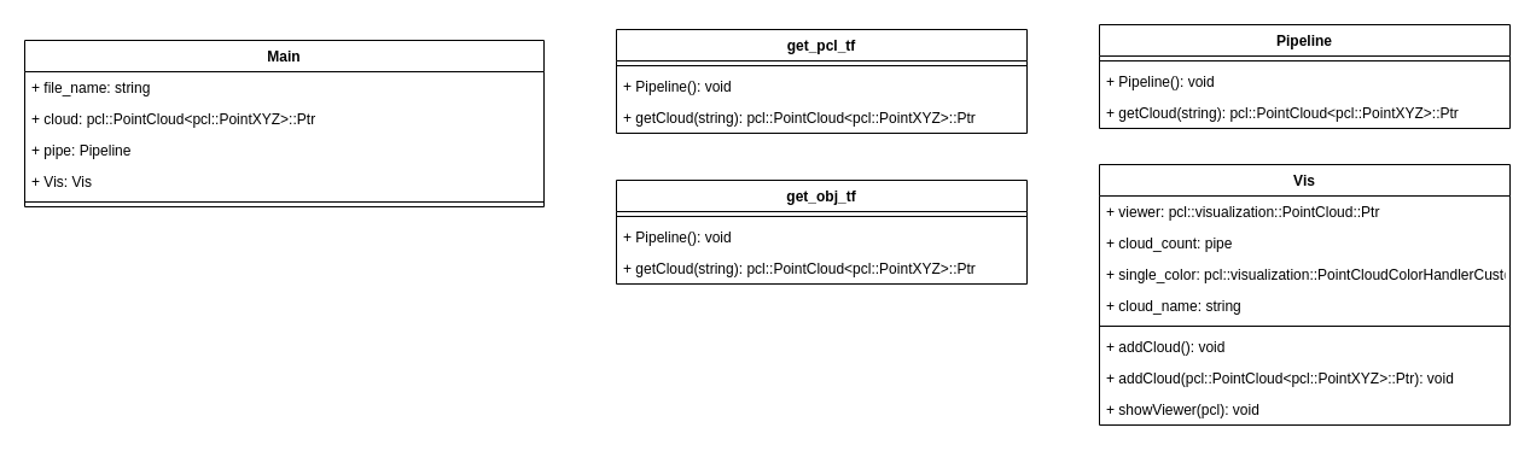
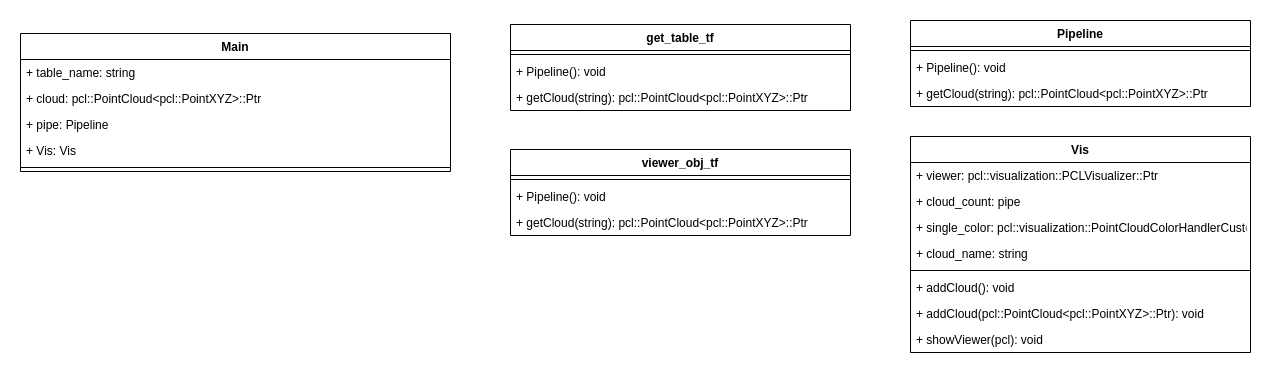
- <mxCell id="21" value="get_pcl_tf" style="swimlane;fontStyle=1;align=center;verticalAlign=top;childLayout=stackLayout;horizontal=1;startSize=26;horizontalStack=0;resizeParent=1;resizeParentMax=0;resizeLast=0;collapsible=1;marginBottom=0;" vertex="1" parent="1"><mxGeometry x="510" y="24" width="340" height="86" as="geometry" /></mxCell>
+ <mxCell id="21" value="get_table_tf" style="swimlane;fontStyle=1;align=center;verticalAlign=top;childLayout=stackLayout;horizontal=1;startSize=26;horizontalStack=0;resizeParent=1;resizeParentMax=0;resizeLast=0;collapsible=1;marginBottom=0;" vertex="1" parent="1"><mxGeometry x="510" y="24" width="340" height="86" as="geometry" /></mxCell>
- <mxCell id="16" value="+ file_name: string" style="text;strokeColor=none;fillColor=none;align=left;verticalAlign=top;spacingLeft=4;spacingRight=4;overflow=hidden;rotatable=0;points=[[0,0.5],[1,0.5]];portConstraint=eastwest;" vertex="1" parent="15"><mxGeometry y="26" width="430" height="26" as="geometry" /></mxCell>
+ <mxCell id="16" value="+ table_name: string" style="text;strokeColor=none;fillColor=none;align=left;verticalAlign=top;spacingLeft=4;spacingRight=4;overflow=hidden;rotatable=0;points=[[0,0.5],[1,0.5]];portConstraint=eastwest;" vertex="1" parent="15"><mxGeometry y="26" width="430" height="26" as="geometry" /></mxCell>
- <mxCell id="25" value="get_obj_tf" style="swimlane;fontStyle=1;align=center;verticalAlign=top;childLayout=stackLayout;horizontal=1;startSize=26;horizontalStack=0;resizeParent=1;resizeParentMax=0;resizeLast=0;collapsible=1;marginBottom=0;" vertex="1" parent="1"><mxGeometry x="510" y="149" width="340" height="86" as="geometry" /></mxCell>
+ <mxCell id="25" value="viewer_obj_tf" style="swimlane;fontStyle=1;align=center;verticalAlign=top;childLayout=stackLayout;horizontal=1;startSize=26;horizontalStack=0;resizeParent=1;resizeParentMax=0;resizeLast=0;collapsible=1;marginBottom=0;" vertex="1" parent="1"><mxGeometry x="510" y="149" width="340" height="86" as="geometry" /></mxCell>
- <mxCell id="7" value="+ viewer: pcl::visualization::PointCloud::Ptr" style="text;strokeColor=none;fillColor=none;align=left;verticalAlign=top;spacingLeft=4;spacingRight=4;overflow=hidden;rotatable=0;points=[[0,0.5],[1,0.5]];portConstraint=eastwest;" vertex="1" parent="6"><mxGeometry y="26" width="340" height="26" as="geometry" /></mxCell>
+ <mxCell id="7" value="+ viewer: pcl::visualization::PCLVisualizer::Ptr" style="text;strokeColor=none;fillColor=none;align=left;verticalAlign=top;spacingLeft=4;spacingRight=4;overflow=hidden;rotatable=0;points=[[0,0.5],[1,0.5]];portConstraint=eastwest;" vertex="1" parent="6"><mxGeometry y="26" width="340" height="26" as="geometry" /></mxCell>
